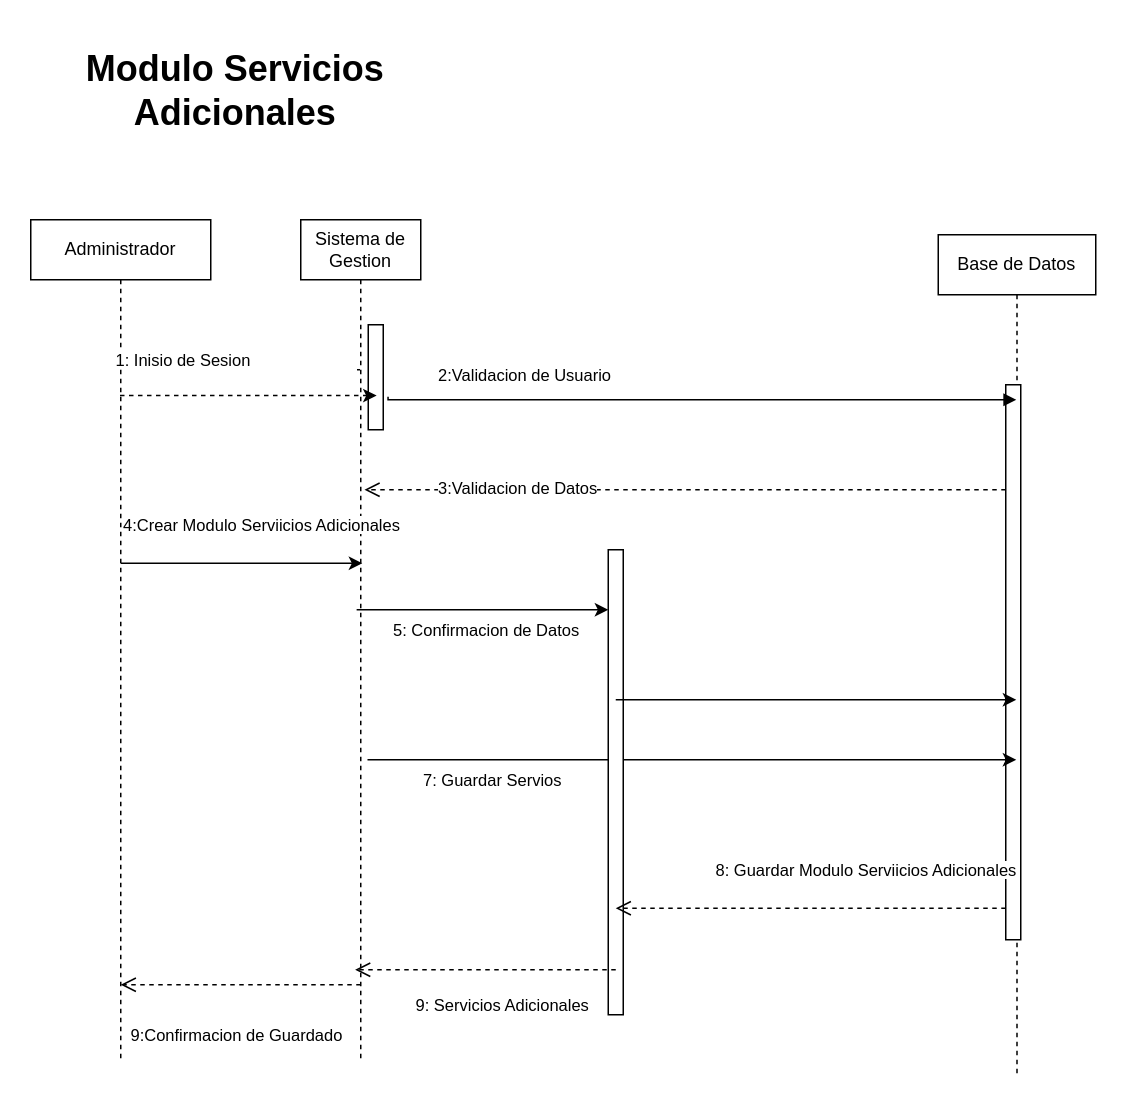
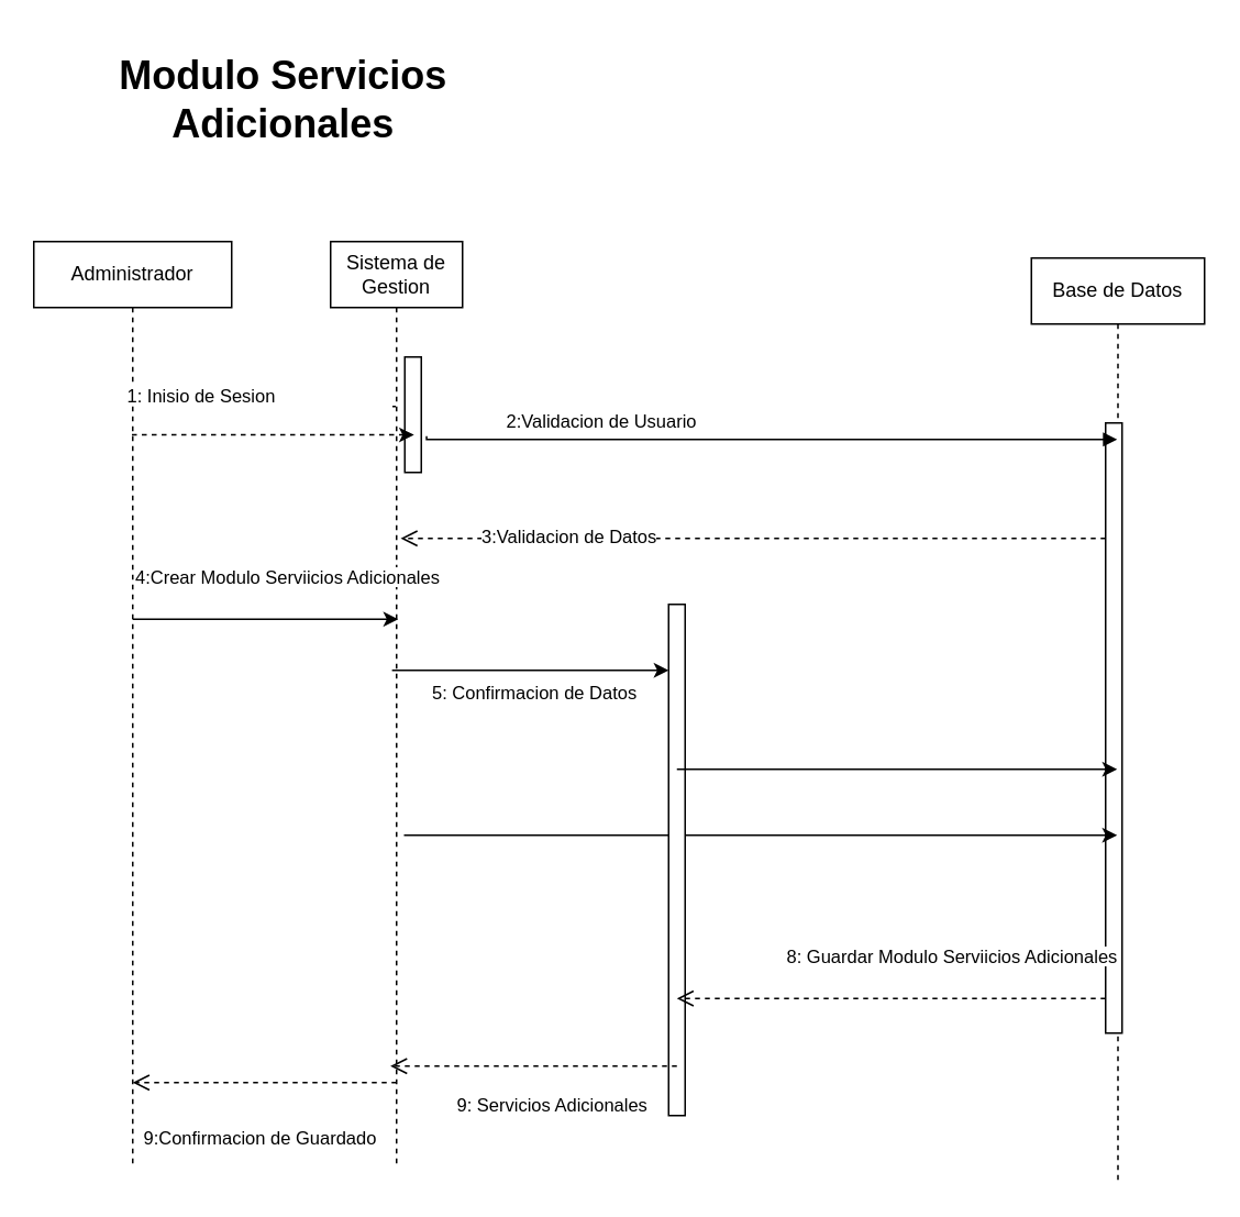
- <mxCell id="28" value="&lt;b&gt;&lt;font style=&quot;font-size: 24px;&quot;&gt;Modulo Servicios Adicionales&lt;/font&gt;&lt;/b&gt;" style="text;html=1;align=center;verticalAlign=middle;whiteSpace=wrap;rounded=0;" vertex="1" parent="1"><mxGeometry x="25" y="20" width="263" height="80" as="geometry" /></mxCell>
+ <mxCell id="28" value="&lt;b&gt;&lt;font style=&quot;font-size: 24px;&quot;&gt;Modulo Servicios Adicionales&lt;/font&gt;&lt;/b&gt;" style="text;html=1;align=center;verticalAlign=middle;whiteSpace=wrap;rounded=0;" vertex="1" parent="1"><mxGeometry x="40" y="20" width="263" height="80" as="geometry" /></mxCell>
- <mxCell id="8" value="&lt;div style=&quot;text-align: center;&quot;&gt;&lt;span style=&quot;font-size: 11px; text-wrap: nowrap; background-color: rgb(255, 255, 255);&quot;&gt;&lt;font style=&quot;vertical-align: inherit;&quot;&gt;&lt;font style=&quot;vertical-align: inherit;&quot;&gt;2:Validacion de Usuario&lt;/font&gt;&lt;/font&gt;&lt;/span&gt;&lt;/div&gt;" style="text;whiteSpace=wrap;html=1;" vertex="1" parent="1"><mxGeometry x="290" y="236" width="110" height="40" as="geometry" /></mxCell>
+ <mxCell id="8" value="&lt;div style=&quot;text-align: center;&quot;&gt;&lt;span style=&quot;font-size: 11px; text-wrap: nowrap; background-color: rgb(255, 255, 255);&quot;&gt;&lt;font style=&quot;vertical-align: inherit;&quot;&gt;&lt;font style=&quot;vertical-align: inherit;&quot;&gt;2:Validacion de Usuario&lt;/font&gt;&lt;/font&gt;&lt;/span&gt;&lt;/div&gt;" style="text;whiteSpace=wrap;html=1;" vertex="1" parent="1"><mxGeometry x="305" y="241" width="110" height="40" as="geometry" /></mxCell>
- <mxCell id="20" value="&lt;div style=&quot;text-align: center;&quot;&gt;&lt;span style=&quot;font-size: 11px; text-wrap: nowrap; background-color: rgb(255, 255, 255);&quot;&gt;7: Guardar Servios&lt;/span&gt;&lt;/div&gt;" style="text;whiteSpace=wrap;html=1;" vertex="1" parent="1"><mxGeometry x="280" y="506" width="110" height="40" as="geometry" /></mxCell>
